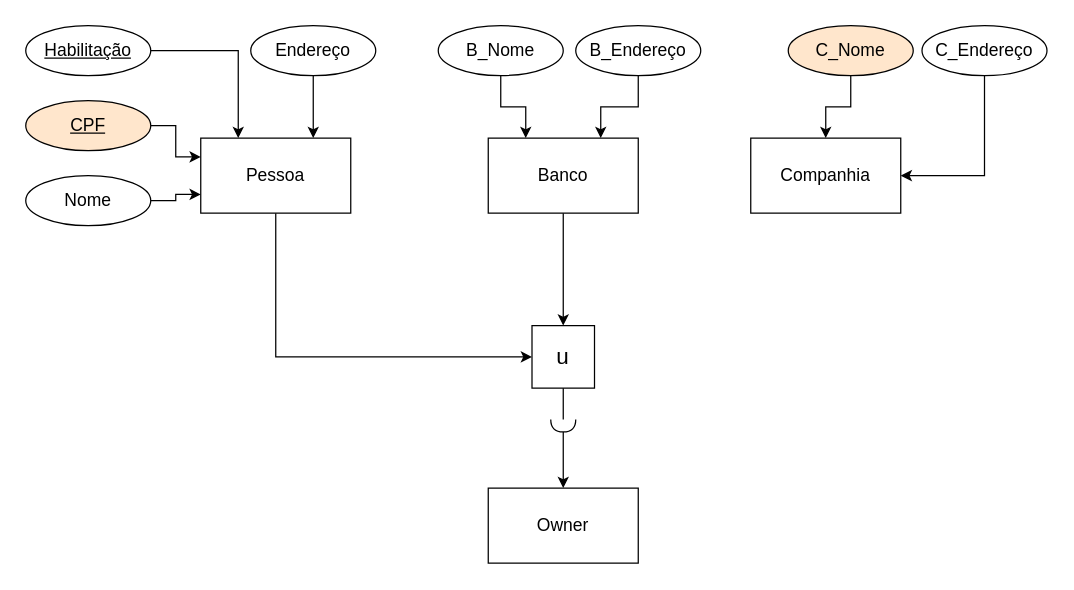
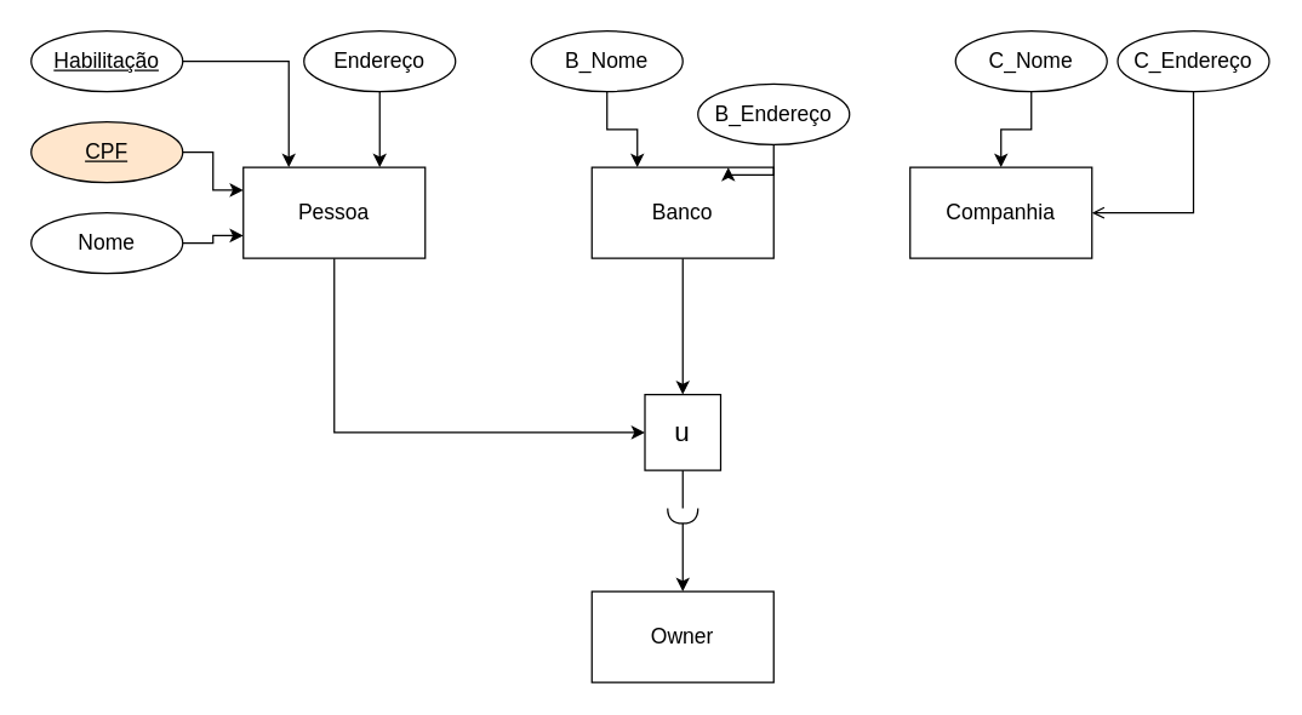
- <mxCell id="19" value="B_Endereço" style="ellipse;whiteSpace=wrap;html=1;align=center;fontSize=14;" vertex="1" parent="1"><mxGeometry x="460" y="20" width="100" height="40" as="geometry" /></mxCell>
+ <mxCell id="19" value="B_Endereço" style="ellipse;whiteSpace=wrap;html=1;align=center;fontSize=14;" vertex="1" parent="1"><mxGeometry x="460" y="55" width="100" height="40" as="geometry" /></mxCell>
- <mxCell id="25" value="C_Nome" style="ellipse;whiteSpace=wrap;html=1;align=center;fontSize=14;fillColor=#ffe6cc;" vertex="1" parent="1"><mxGeometry x="630" y="20" width="100" height="40" as="geometry" /></mxCell>
+ <mxCell id="25" value="C_Nome" style="ellipse;whiteSpace=wrap;html=1;align=center;fontSize=14;" vertex="1" parent="1"><mxGeometry x="630" y="20" width="100" height="40" as="geometry" /></mxCell>
- <mxCell id="22" style="edgeStyle=orthogonalEdgeStyle;rounded=0;orthogonalLoop=1;jettySize=auto;html=1;entryX=1;entryY=0.5;entryDx=0;entryDy=0;fontSize=14;exitX=0.5;exitY=1;exitDx=0;exitDy=0;" edge="1" parent="1" source="23" target="6"><mxGeometry relative="1" as="geometry" /></mxCell>
+ <mxCell id="22" style="edgeStyle=orthogonalEdgeStyle;rounded=0;orthogonalLoop=1;jettySize=auto;html=1;entryX=1;entryY=0.5;entryDx=0;entryDy=0;fontSize=14;exitX=0.5;exitY=1;exitDx=0;exitDy=0;endArrow=open;" edge="1" parent="1" source="23" target="6"><mxGeometry relative="1" as="geometry" /></mxCell>
